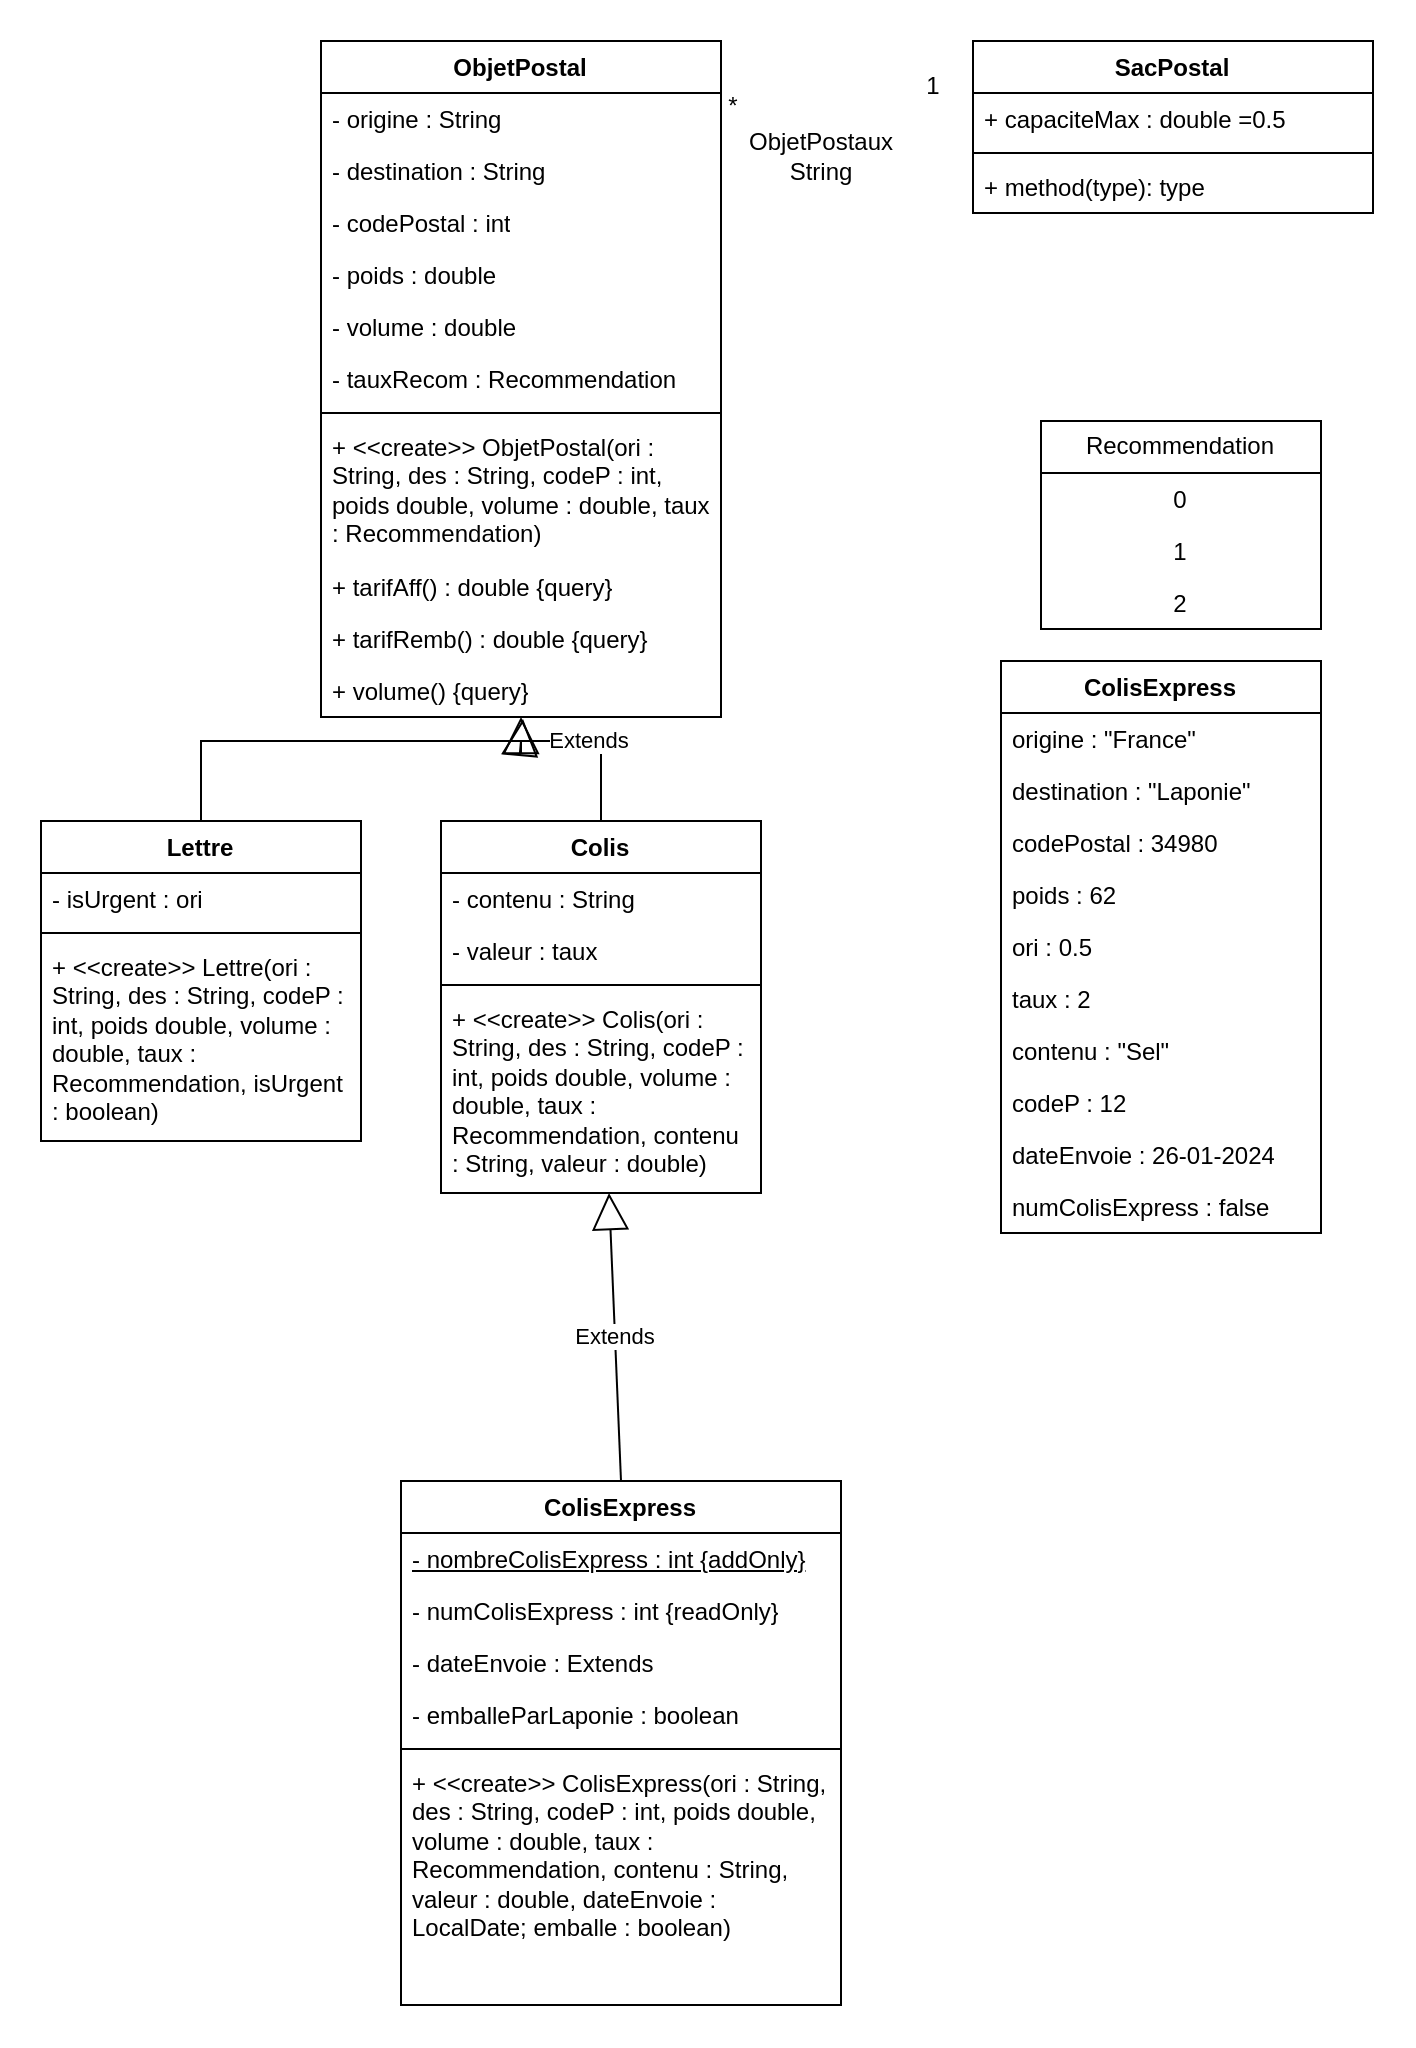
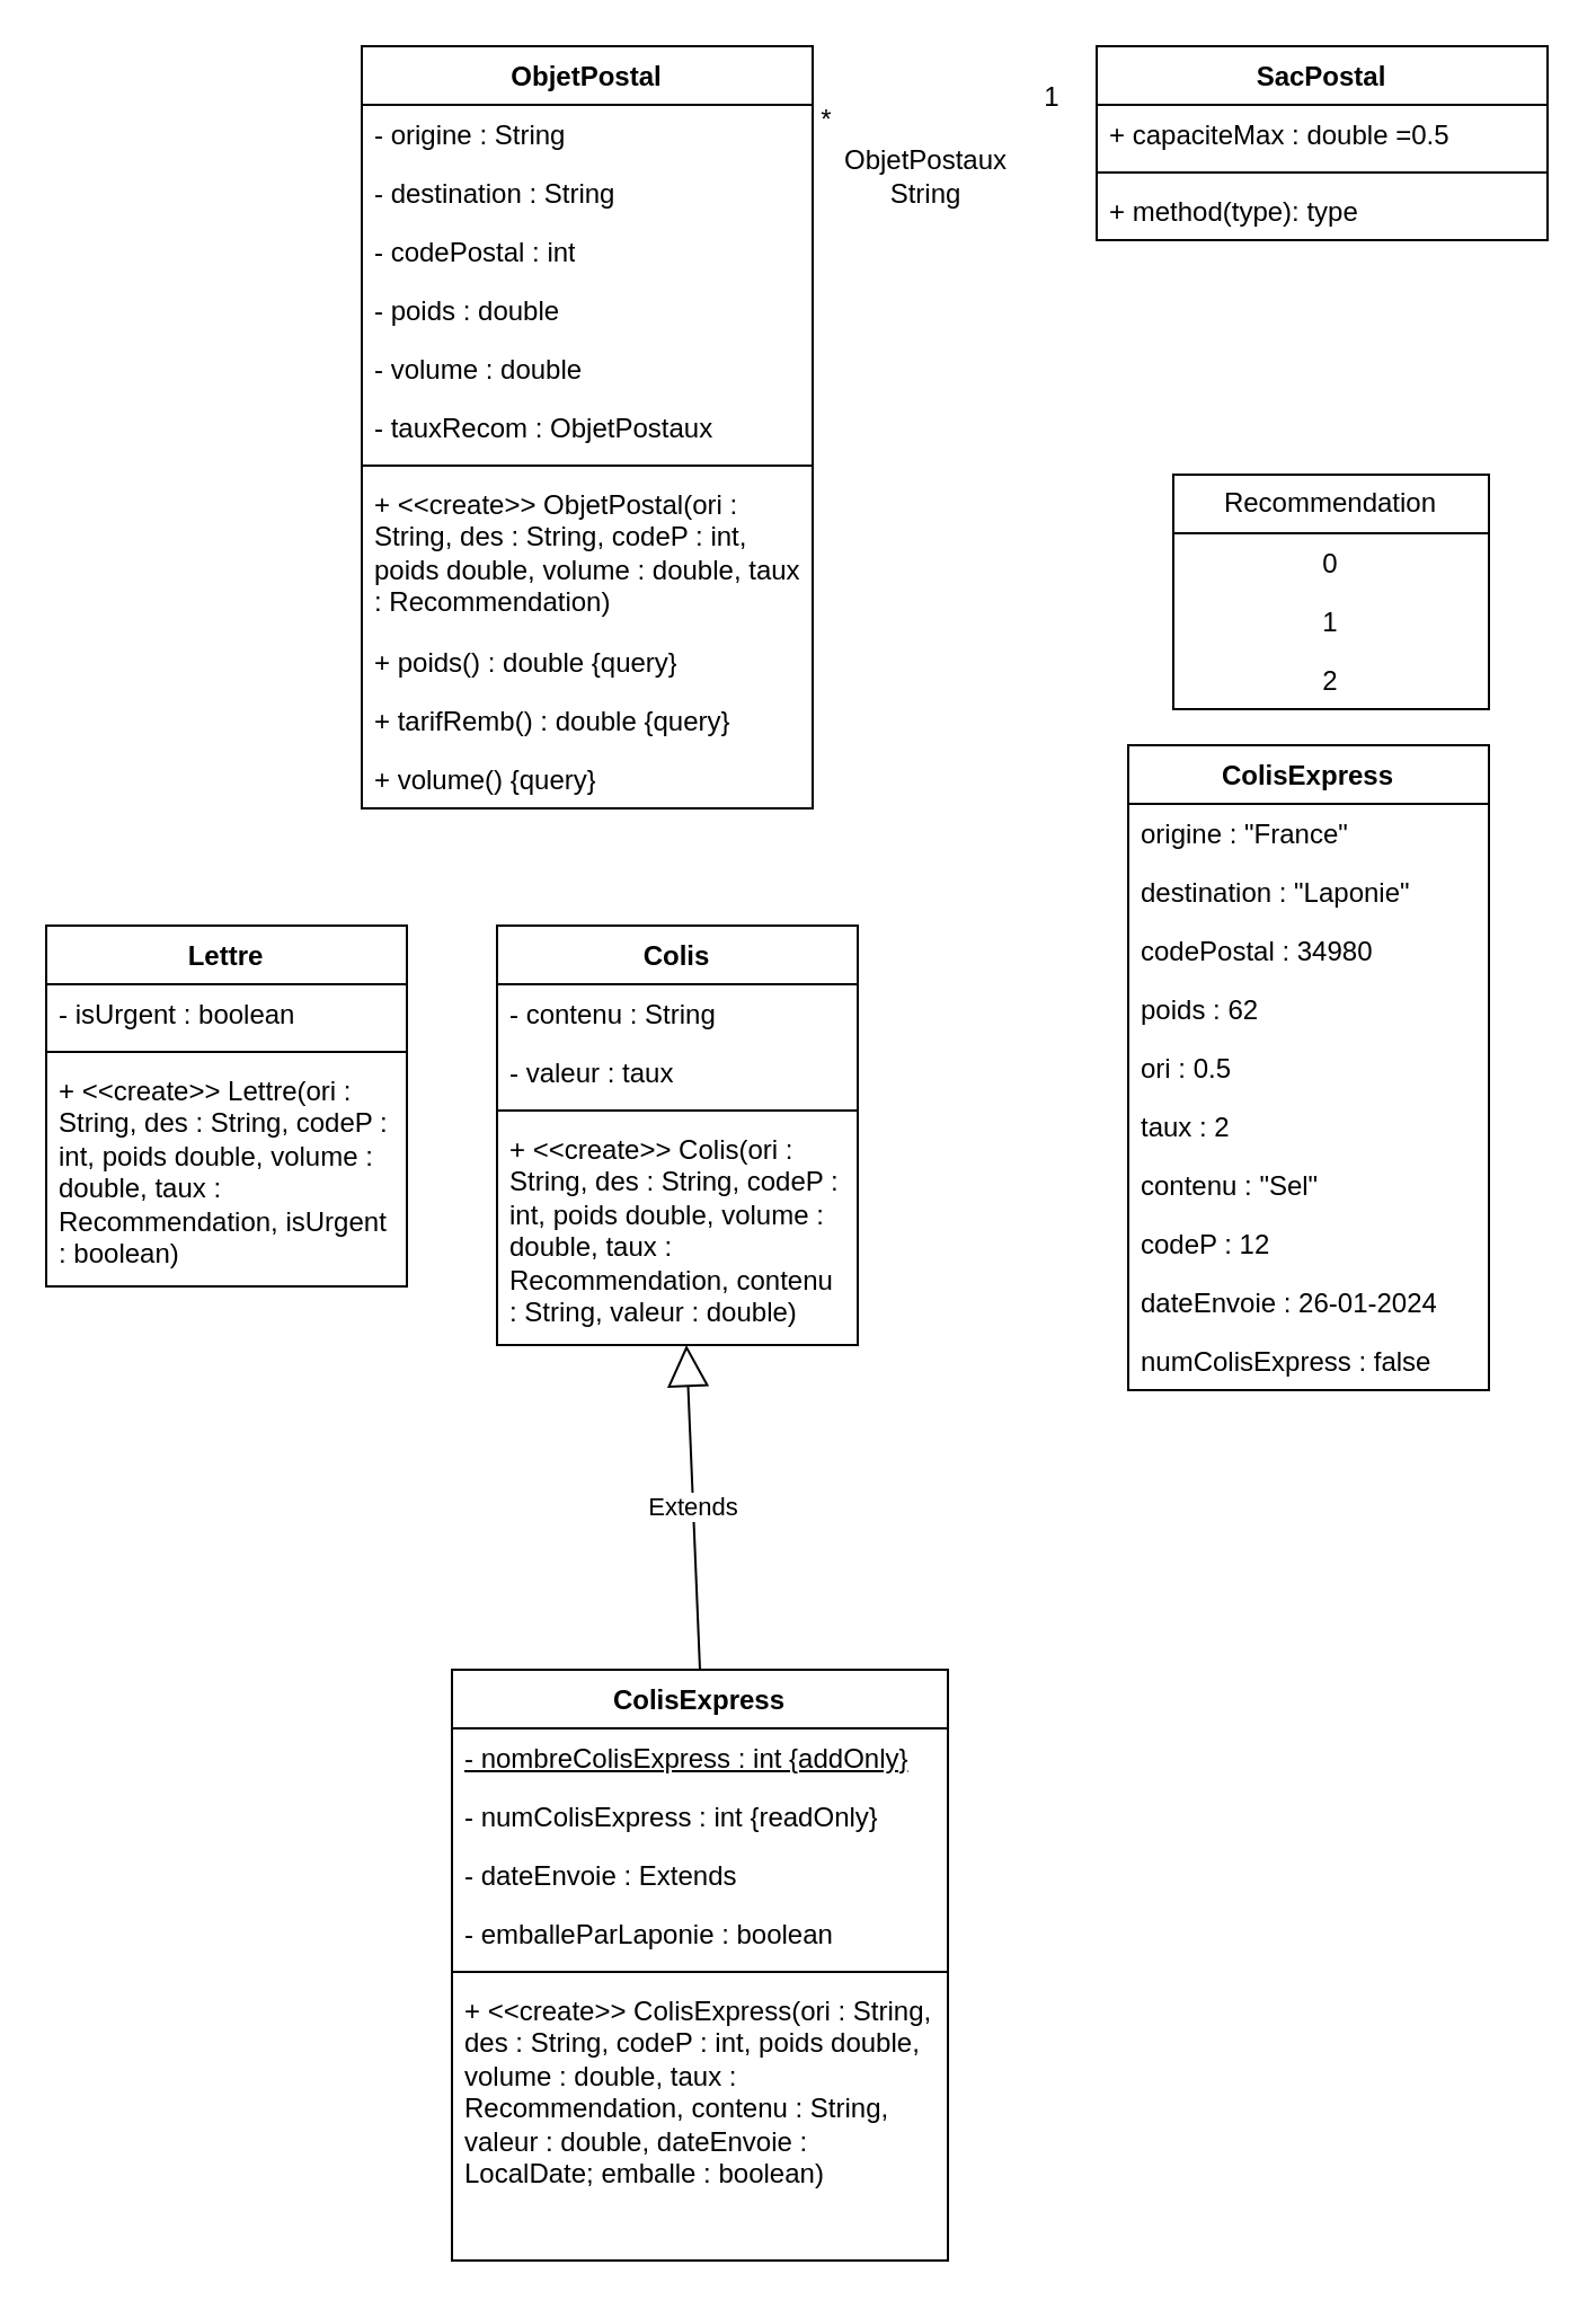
- <mxCell id="8" value="- tauxRecom : Recommendation" style="text;strokeColor=none;fillColor=none;align=left;verticalAlign=top;spacingLeft=4;spacingRight=4;overflow=hidden;rotatable=0;points=[[0,0.5],[1,0.5]];portConstraint=eastwest;whiteSpace=wrap;html=1;" parent="2" vertex="1"><mxGeometry y="156" width="200" height="26" as="geometry" /></mxCell>
+ <mxCell id="8" value="- tauxRecom : ObjetPostaux" style="text;strokeColor=none;fillColor=none;align=left;verticalAlign=top;spacingLeft=4;spacingRight=4;overflow=hidden;rotatable=0;points=[[0,0.5],[1,0.5]];portConstraint=eastwest;whiteSpace=wrap;html=1;" parent="2" vertex="1"><mxGeometry y="156" width="200" height="26" as="geometry" /></mxCell>
- <mxCell id="11" value="+ tarifAff() : double {query}" style="text;strokeColor=none;fillColor=none;align=left;verticalAlign=top;spacingLeft=4;spacingRight=4;overflow=hidden;rotatable=0;points=[[0,0.5],[1,0.5]];portConstraint=eastwest;whiteSpace=wrap;html=1;" parent="2" vertex="1"><mxGeometry y="260" width="200" height="26" as="geometry" /></mxCell>
+ <mxCell id="11" value="+ poids() : double {query}" style="text;strokeColor=none;fillColor=none;align=left;verticalAlign=top;spacingLeft=4;spacingRight=4;overflow=hidden;rotatable=0;points=[[0,0.5],[1,0.5]];portConstraint=eastwest;whiteSpace=wrap;html=1;" parent="2" vertex="1"><mxGeometry y="260" width="200" height="26" as="geometry" /></mxCell>
- <mxCell id="22" value="Extends" style="endArrow=block;endSize=16;endFill=0;rounded=0;exitX=0.5;exitY=0;exitDx=0;exitDy=0;html=1;textOpacity=0;" parent="1" source="18" target="13" edge="1"><mxGeometry x="-0.372" y="51" width="160" relative="1" as="geometry"><mxPoint x="310" y="350" as="sourcePoint" /><mxPoint x="470" y="350" as="targetPoint" /><Array as="points"><mxPoint x="100" y="370" /><mxPoint x="260" y="370" /></Array><mxPoint as="offset" /></mxGeometry></mxCell>
- <mxCell id="35" value="Extends" style="endArrow=block;endSize=16;endFill=0;html=1;rounded=0;exitX=0.5;exitY=0;exitDx=0;exitDy=0;entryX=0.505;entryY=1.038;entryDx=0;entryDy=0;entryPerimeter=0;" parent="1" source="23" target="13" edge="1"><mxGeometry width="160" relative="1" as="geometry"><mxPoint x="390" y="350" as="sourcePoint" /><mxPoint x="290" y="330" as="targetPoint" /><Array as="points"><mxPoint x="300" y="370" /><mxPoint x="260" y="370" /></Array></mxGeometry></mxCell>
- <mxCell id="19" value="- isUrgent : ori" style="text;strokeColor=none;fillColor=none;align=left;verticalAlign=top;spacingLeft=4;spacingRight=4;overflow=hidden;rotatable=0;points=[[0,0.5],[1,0.5]];portConstraint=eastwest;whiteSpace=wrap;html=1;" parent="18" vertex="1"><mxGeometry y="26" width="160" height="26" as="geometry" /></mxCell>
+ <mxCell id="19" value="- isUrgent : boolean" style="text;strokeColor=none;fillColor=none;align=left;verticalAlign=top;spacingLeft=4;spacingRight=4;overflow=hidden;rotatable=0;points=[[0,0.5],[1,0.5]];portConstraint=eastwest;whiteSpace=wrap;html=1;" parent="18" vertex="1"><mxGeometry y="26" width="160" height="26" as="geometry" /></mxCell>
